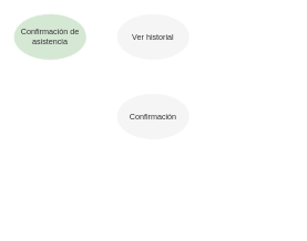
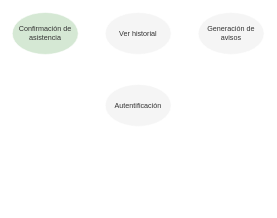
+ <mxCell id="9" value="Generación de avisos" style="ellipse;whiteSpace=wrap;html=1;fillColor=#f5f5f5;fontColor=#333333;strokeColor=#FFFFFF;" vertex="1" parent="1"><mxGeometry x="330" y="20" width="110" height="70" as="geometry" /></mxCell>
- <mxCell id="6" value="Confirmación" style="ellipse;whiteSpace=wrap;html=1;fillColor=#f5f5f5;fontColor=#333333;strokeColor=#FFFFFF;" vertex="1" parent="1"><mxGeometry x="175" y="140" width="110" height="70" as="geometry" /></mxCell>
+ <mxCell id="6" value="Autentificación" style="ellipse;whiteSpace=wrap;html=1;fillColor=#f5f5f5;fontColor=#333333;strokeColor=#FFFFFF;" vertex="1" parent="1"><mxGeometry x="175" y="140" width="110" height="70" as="geometry" /></mxCell>
